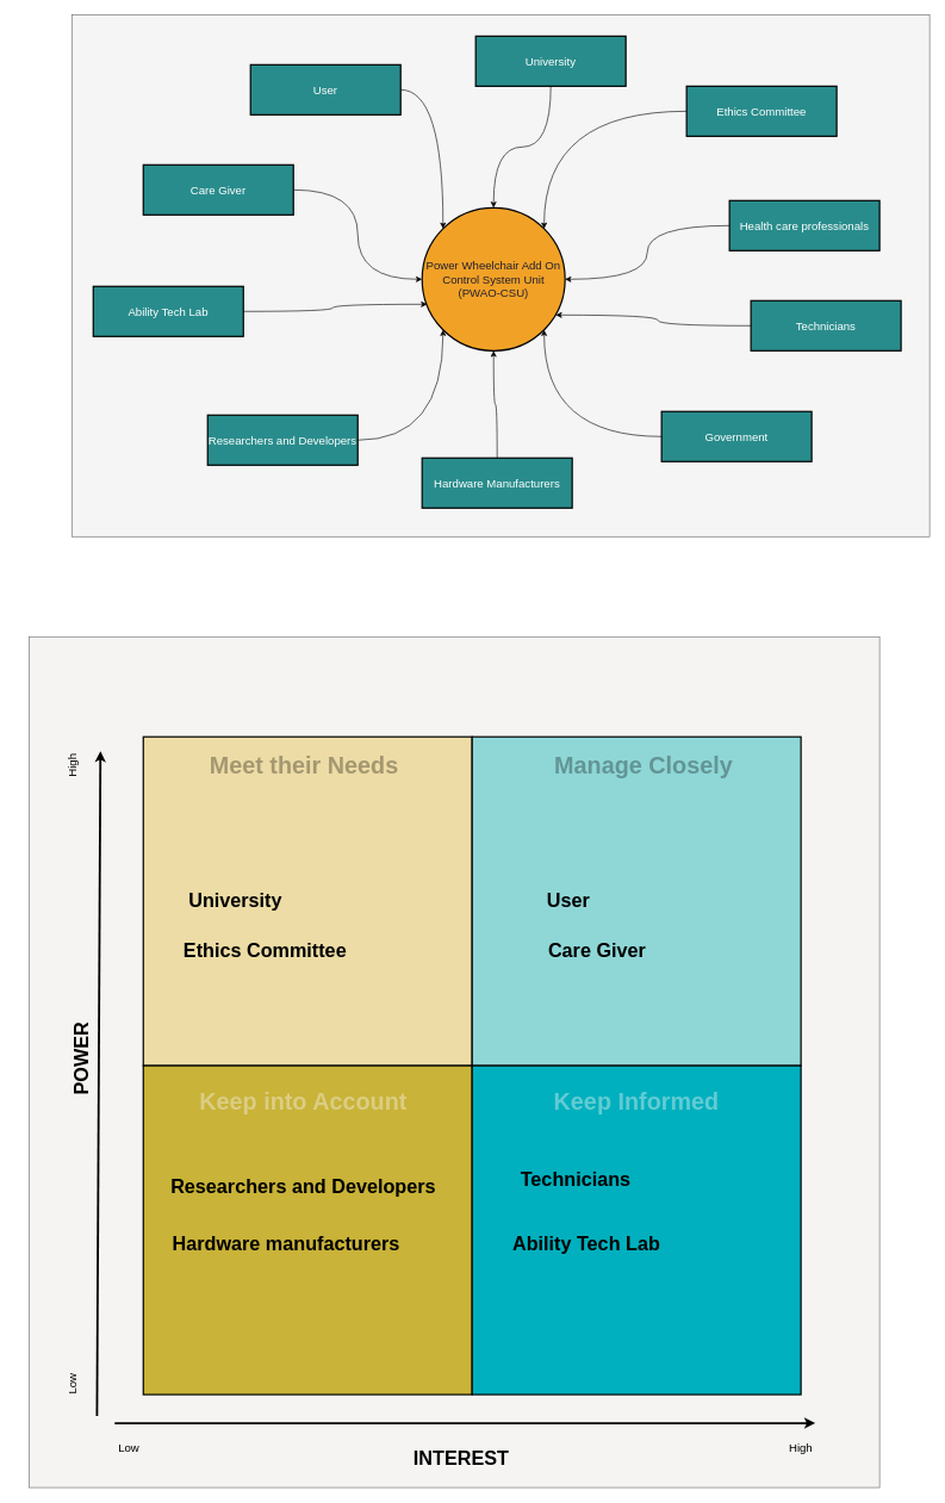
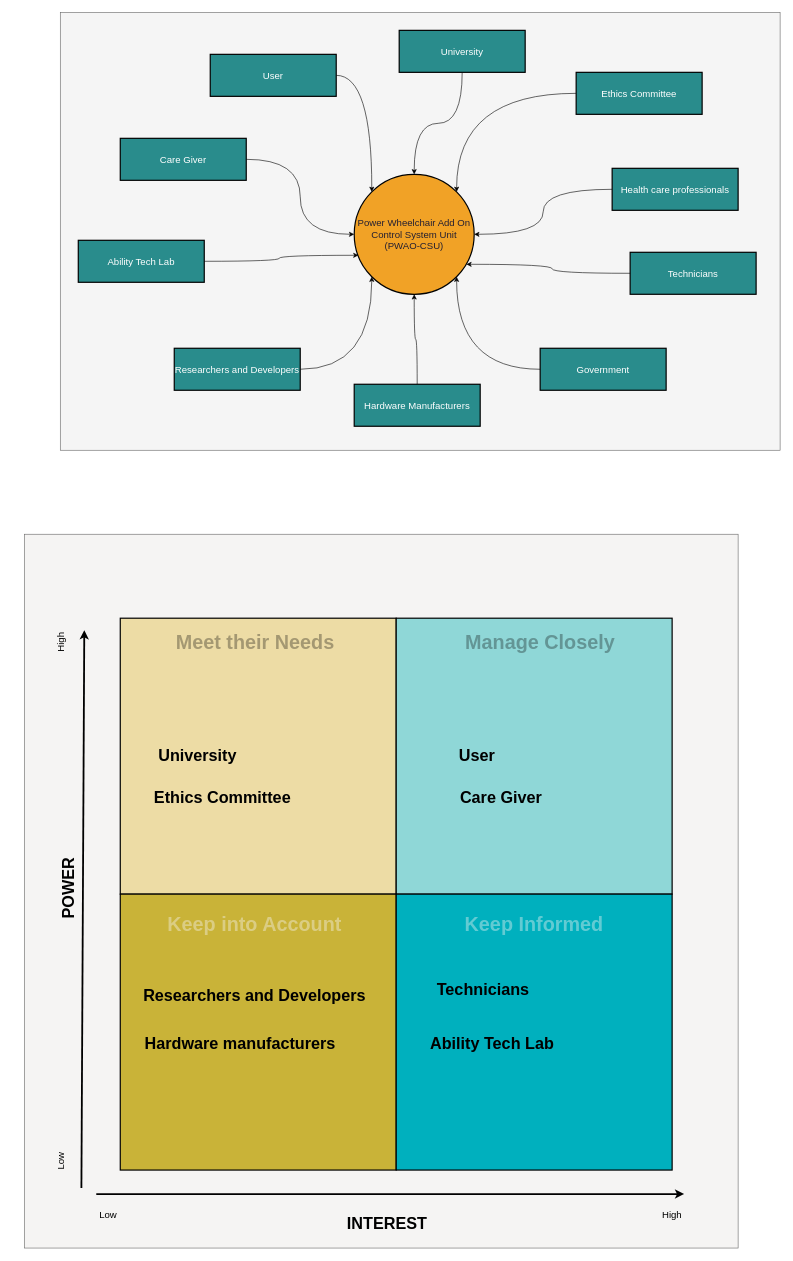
- <mxCell id="36" value="&lt;font style=&quot;font-size: 16px;&quot; color=&quot;#ffffff&quot;&gt;Government&lt;br&gt;&lt;/font&gt;" style="rounded=0;whiteSpace=wrap;html=1;fillColor=#298c8c;strokeWidth=2;" parent="1" vertex="1"><mxGeometry x="925" y="575" width="210" height="70" as="geometry" /></mxCell>
+ <mxCell id="36" value="&lt;font style=&quot;font-size: 16px;&quot; color=&quot;#ffffff&quot;&gt;Government&lt;br&gt;&lt;/font&gt;" style="rounded=0;whiteSpace=wrap;html=1;fillColor=#298c8c;strokeWidth=2;" parent="1" vertex="1"><mxGeometry x="900" y="580" width="210" height="70" as="geometry" /></mxCell>
